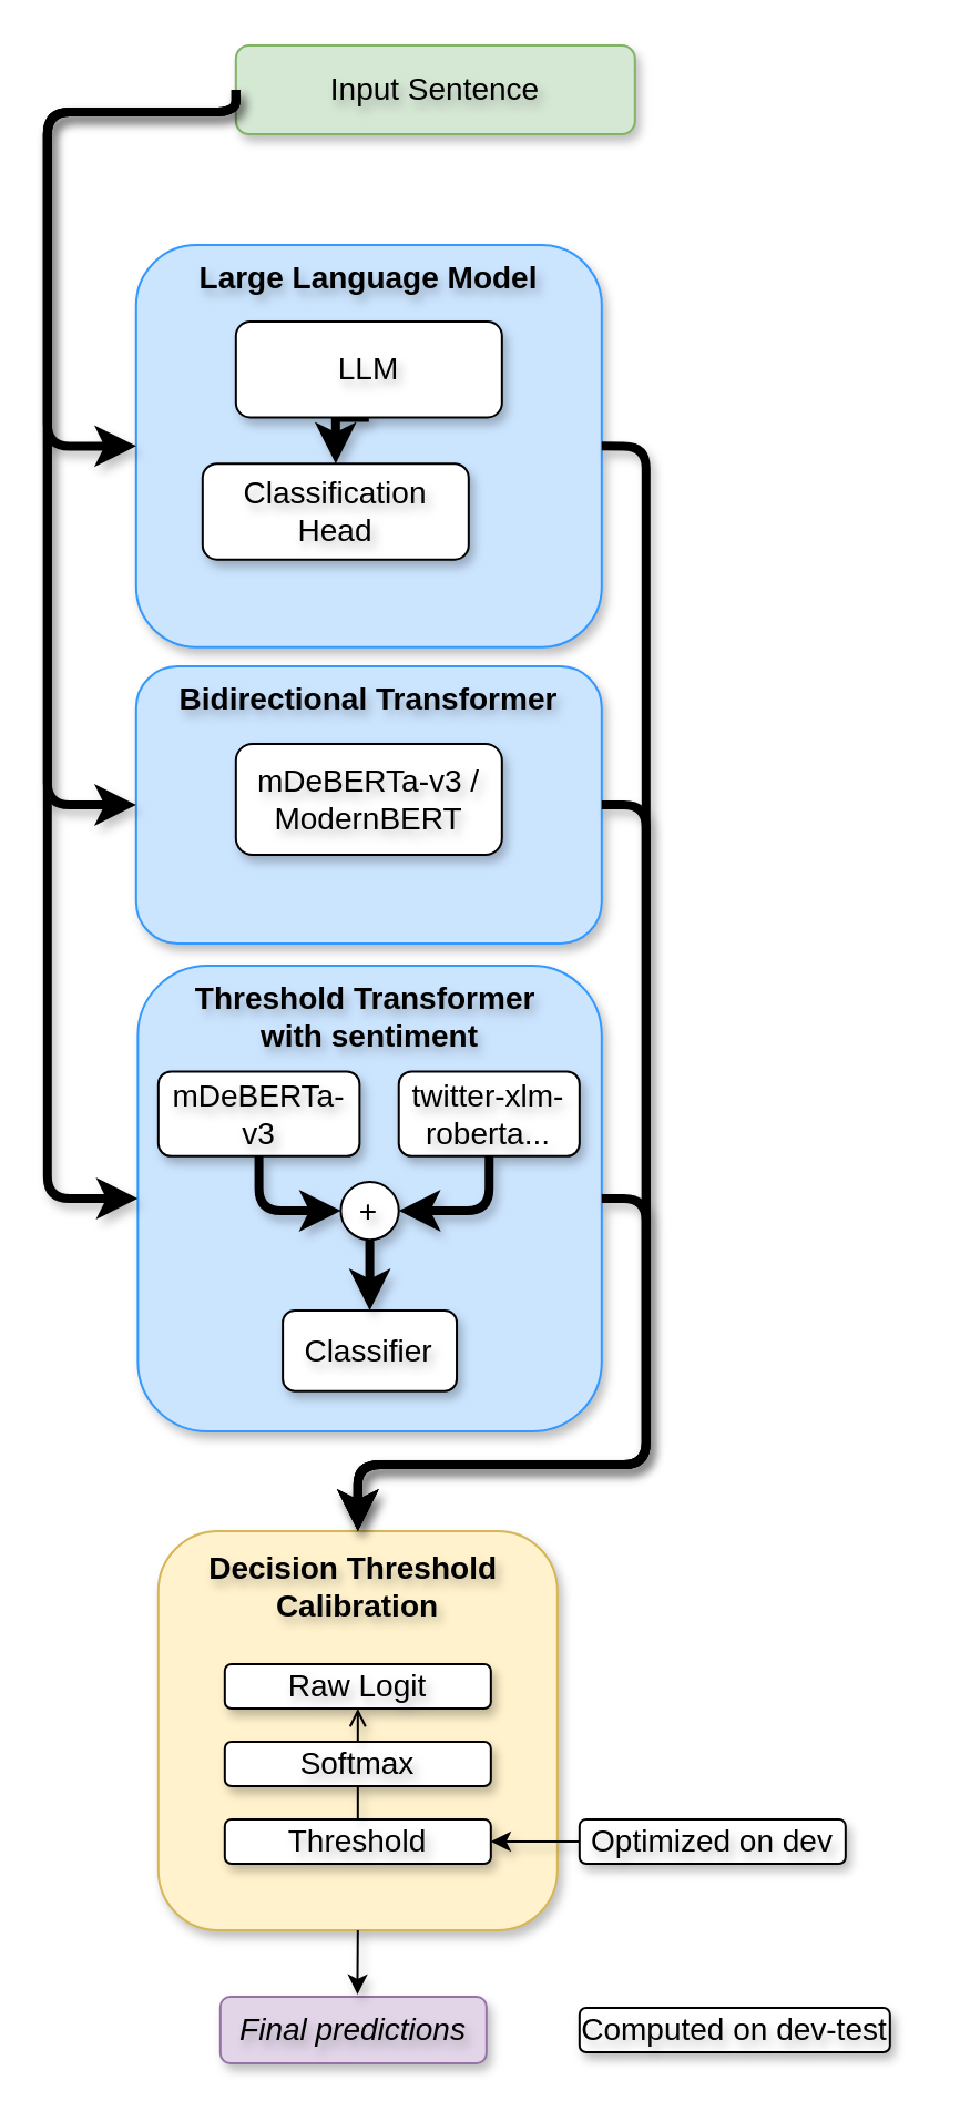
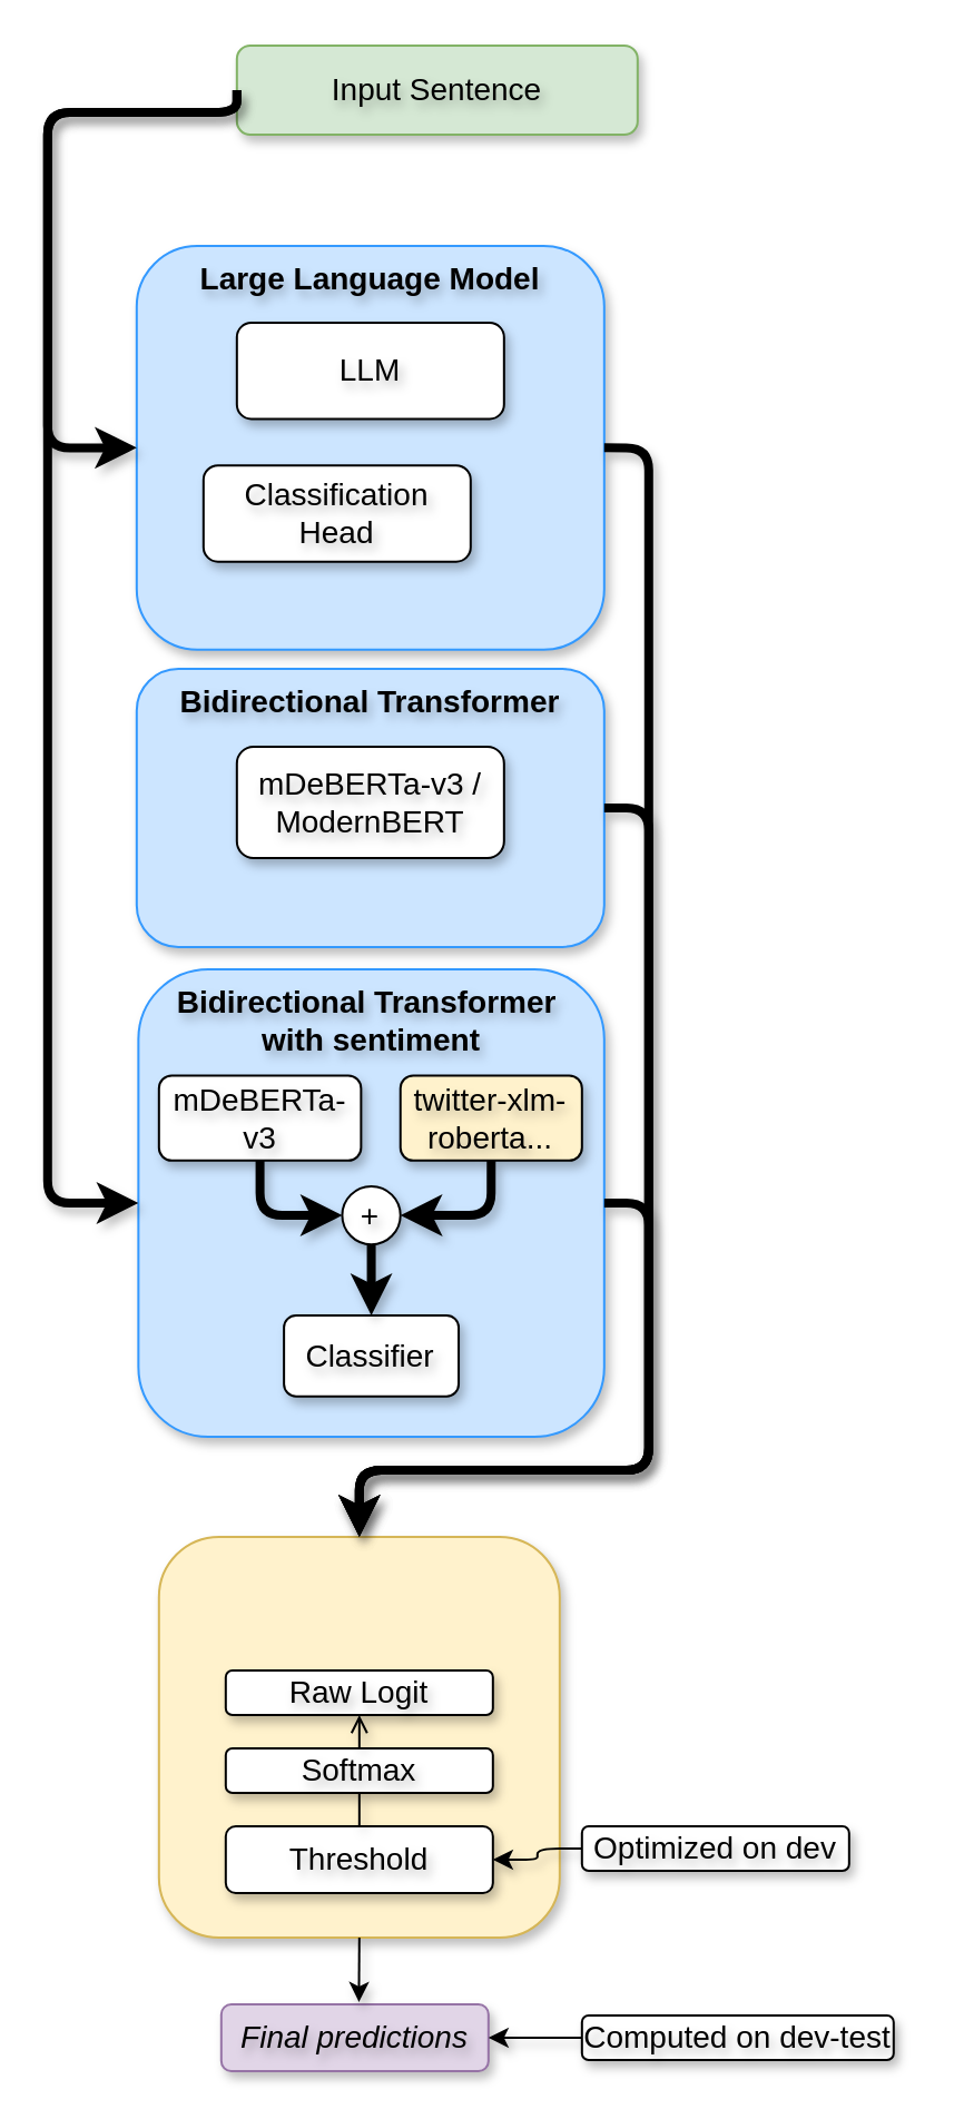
- <mxCell id="5" style="edgeStyle=orthogonalEdgeStyle;rounded=0;orthogonalLoop=1;jettySize=auto;html=1;strokeWidth=4;exitX=0.5;exitY=1;exitDx=0;exitDy=0;entryX=0.5;entryY=0;entryDx=0;entryDy=0;shadow=1;textShadow=1;flowAnimation=0;fontSize=14;" parent="3" source="6" target="7" edge="1"><mxGeometry relative="1" as="geometry"><mxPoint x="105" y="72.2" as="sourcePoint" /><mxPoint x="105" y="114" as="targetPoint" /><Array as="points" /></mxGeometry></mxCell>
- <mxCell id="34" style="edgeStyle=orthogonalEdgeStyle;rounded=1;orthogonalLoop=1;jettySize=auto;html=1;strokeWidth=4;exitX=0;exitY=0.5;exitDx=0;exitDy=0;entryX=0;entryY=0.5;entryDx=0;entryDy=0;shadow=1;textShadow=1;flowAnimation=0;curved=0;fontSize=14;" parent="1" source="2" target="22" edge="1"><mxGeometry relative="1" as="geometry"><mxPoint x="115.91" y="60" as="sourcePoint" /><mxPoint x="70.91" y="211" as="targetPoint" /><Array as="points"><mxPoint x="20.91" y="50" /><mxPoint x="20.91" y="363" /></Array></mxGeometry></mxCell>
- <mxCell id="24" value="&lt;span style=&quot;font-style: normal;&quot;&gt;&lt;b&gt;&lt;font&gt;Threshold Transformer&amp;nbsp;&lt;/font&gt;&lt;/b&gt;&lt;/span&gt;&lt;div&gt;&lt;span style=&quot;font-style: normal;&quot;&gt;&lt;b&gt;&lt;font&gt;with sentiment&lt;/font&gt;&lt;/b&gt;&lt;/span&gt;&lt;/div&gt;" style="rounded=1;html=1;fillColor=#CCE5FF;strokeColor=#3399FF;fontSize=14;fontStyle=2;shadow=1;textShadow=1;labelPosition=center;verticalLabelPosition=middle;align=center;verticalAlign=top;whiteSpace=wrap;container=0;" parent="1" vertex="1"><mxGeometry x="61.68" y="435" width="209.23" height="210" as="geometry" /></mxCell>
+ <mxCell id="24" value="&lt;span style=&quot;font-style: normal;&quot;&gt;&lt;b&gt;&lt;font&gt;Bidirectional Transformer&amp;nbsp;&lt;/font&gt;&lt;/b&gt;&lt;/span&gt;&lt;div&gt;&lt;span style=&quot;font-style: normal;&quot;&gt;&lt;b&gt;&lt;font&gt;with sentiment&lt;/font&gt;&lt;/b&gt;&lt;/span&gt;&lt;/div&gt;" style="rounded=1;html=1;fillColor=#CCE5FF;strokeColor=#3399FF;fontSize=14;fontStyle=2;shadow=1;textShadow=1;labelPosition=center;verticalLabelPosition=middle;align=center;verticalAlign=top;whiteSpace=wrap;container=0;" parent="1" vertex="1"><mxGeometry x="61.68" y="435" width="209.23" height="210" as="geometry" /></mxCell>
- <mxCell id="28" value="twitter-xlm-roberta..." style="rounded=1;html=1;glass=0;shadow=1;textShadow=1;whiteSpace=wrap;fontSize=14;" parent="1" vertex="1"><mxGeometry x="179.37" y="482.723" width="81.54" height="38.178" as="geometry" /></mxCell>
+ <mxCell id="28" value="twitter-xlm-roberta..." style="rounded=1;html=1;glass=0;shadow=1;textShadow=1;whiteSpace=wrap;fontSize=14;fillColor=#fff2cc;" parent="1" vertex="1"><mxGeometry x="179.37" y="482.723" width="81.54" height="38.178" as="geometry" /></mxCell>
- <mxCell id="17" value="&lt;b&gt;&lt;font&gt;Decision Threshold&amp;nbsp; Calibration&lt;/font&gt;&lt;/b&gt;" style="text;html=1;align=center;verticalAlign=middle;rounded=0;shadow=1;textShadow=1;whiteSpace=wrap;fontSize=14;" parent="8" vertex="1"><mxGeometry x="20" y="10" width="140" height="30" as="geometry" /></mxCell>
- <mxCell id="12" value="&lt;div&gt;Threshold &lt;br&gt;&lt;/div&gt;" style="rounded=1;html=1;shadow=1;textShadow=1;whiteSpace=wrap;fontSize=14;" parent="8" vertex="1"><mxGeometry x="30" y="130" width="120" height="20" as="geometry" /></mxCell>
+ <mxCell id="12" value="&lt;div&gt;Threshold &lt;br&gt;&lt;/div&gt;" style="rounded=1;html=1;shadow=1;textShadow=1;whiteSpace=wrap;fontSize=14;" parent="8" vertex="1"><mxGeometry x="30" y="130" width="120" height="30" as="geometry" /></mxCell>
+ <mxCell id="19" style="edgeStyle=orthogonalEdgeStyle;rounded=1;orthogonalLoop=1;jettySize=auto;html=1;exitX=0;exitY=0.5;exitDx=0;exitDy=0;entryX=1;entryY=0.5;entryDx=0;entryDy=0;shadow=1;curved=0;textShadow=1;fontSize=14;" parent="1" source="20" target="18" edge="1"><mxGeometry relative="1" as="geometry" /></mxCell>
